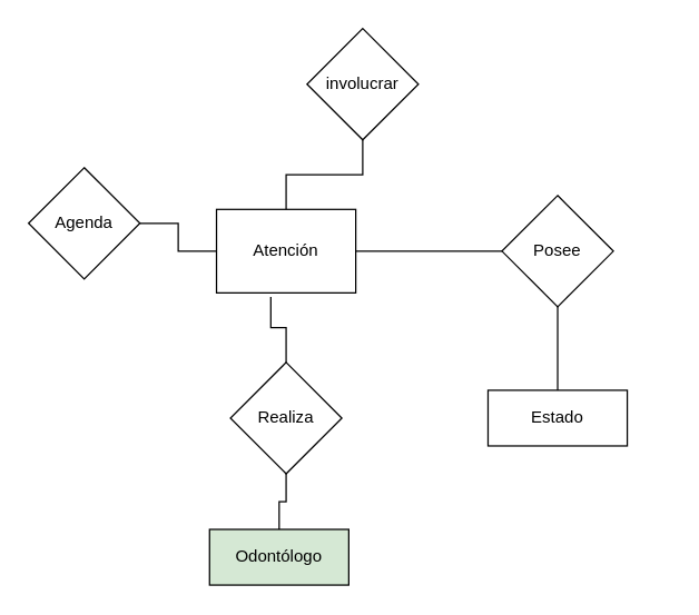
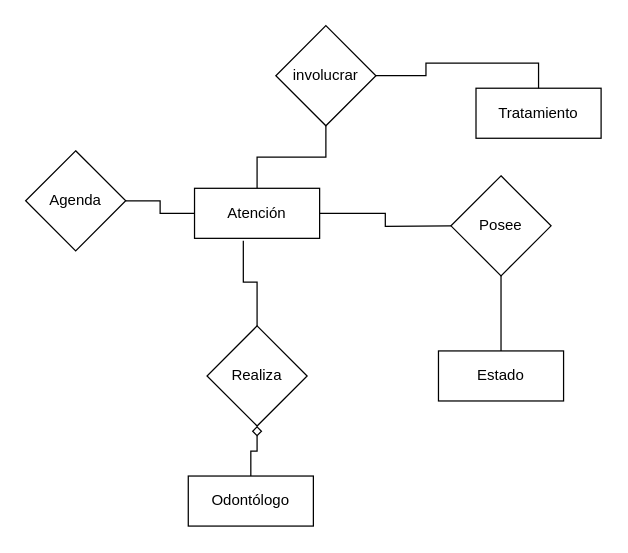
+ <mxCell id="13" style="edgeStyle=orthogonalEdgeStyle;rounded=0;orthogonalLoop=1;jettySize=auto;html=1;exitX=1;exitY=0.5;exitDx=0;exitDy=0;entryX=0.5;entryY=0;entryDx=0;entryDy=0;endArrow=none;endFill=0;" edge="1" parent="1" source="14" target="7"><mxGeometry relative="1" as="geometry" /></mxCell>
+ <mxCell id="7" value="Tratamiento" style="whiteSpace=wrap;html=1;align=center;" vertex="1" parent="1"><mxGeometry x="380" y="70" width="100" height="40" as="geometry" /></mxCell>
- <mxCell id="6" value="Atención" style="whiteSpace=wrap;html=1;align=center;" vertex="1" parent="1"><mxGeometry x="155" y="150" width="100" height="60" as="geometry" /></mxCell>
+ <mxCell id="6" value="Atención" style="whiteSpace=wrap;html=1;align=center;" vertex="1" parent="1"><mxGeometry x="155" y="150" width="100" height="40" as="geometry" /></mxCell>
- <mxCell id="2" style="edgeStyle=orthogonalEdgeStyle;rounded=0;orthogonalLoop=1;jettySize=auto;html=1;exitX=0.5;exitY=0;exitDx=0;exitDy=0;entryX=0.5;entryY=1;entryDx=0;entryDy=0;endArrow=none;endFill=0;" edge="1" parent="1" source="3" target="12"><mxGeometry relative="1" as="geometry" /></mxCell>
+ <mxCell id="2" style="edgeStyle=orthogonalEdgeStyle;rounded=0;orthogonalLoop=1;jettySize=auto;html=1;exitX=0.5;exitY=0;exitDx=0;exitDy=0;entryX=0.5;entryY=1;entryDx=0;entryDy=0;endArrow=diamond;endFill=0;" edge="1" parent="1" source="3" target="12"><mxGeometry relative="1" as="geometry" /></mxCell>
- <mxCell id="3" value="Odontólogo" style="whiteSpace=wrap;html=1;align=center;fillColor=#d5e8d4;" vertex="1" parent="1"><mxGeometry x="150" y="380" width="100" height="40" as="geometry" /></mxCell>
+ <mxCell id="3" value="Odontólogo" style="whiteSpace=wrap;html=1;align=center;" vertex="1" parent="1"><mxGeometry x="150" y="380" width="100" height="40" as="geometry" /></mxCell>
